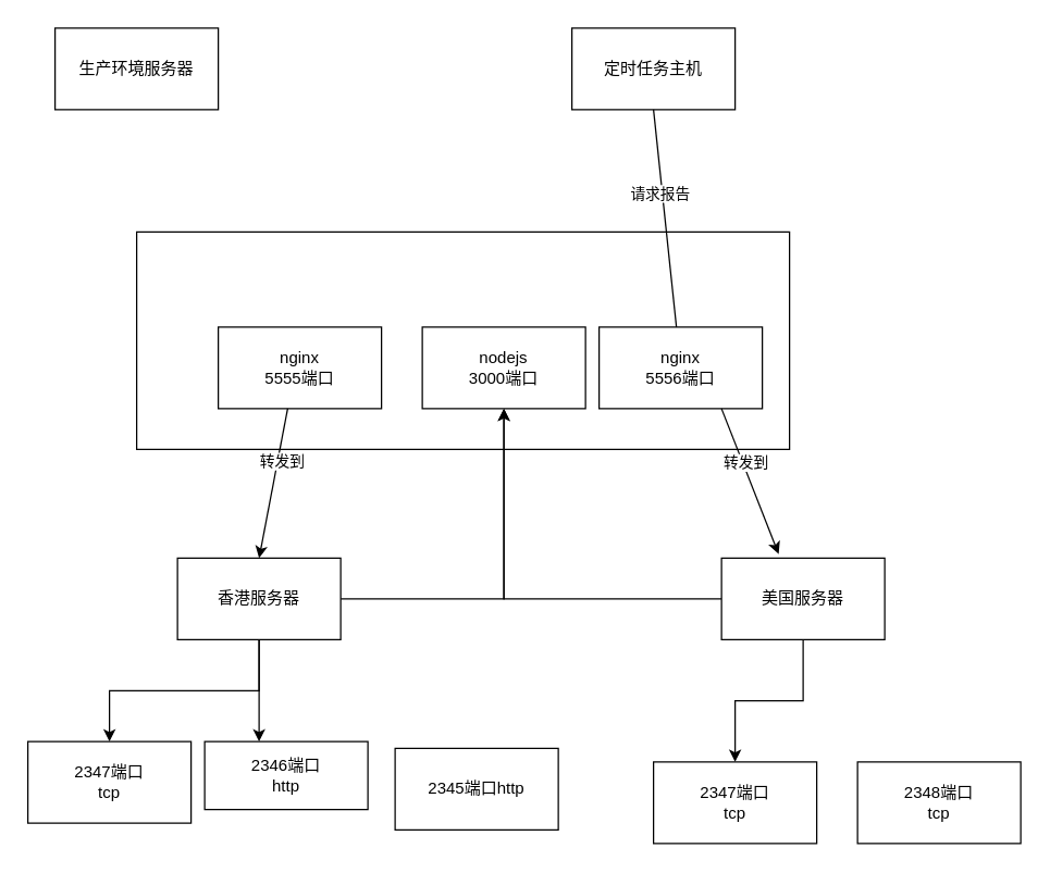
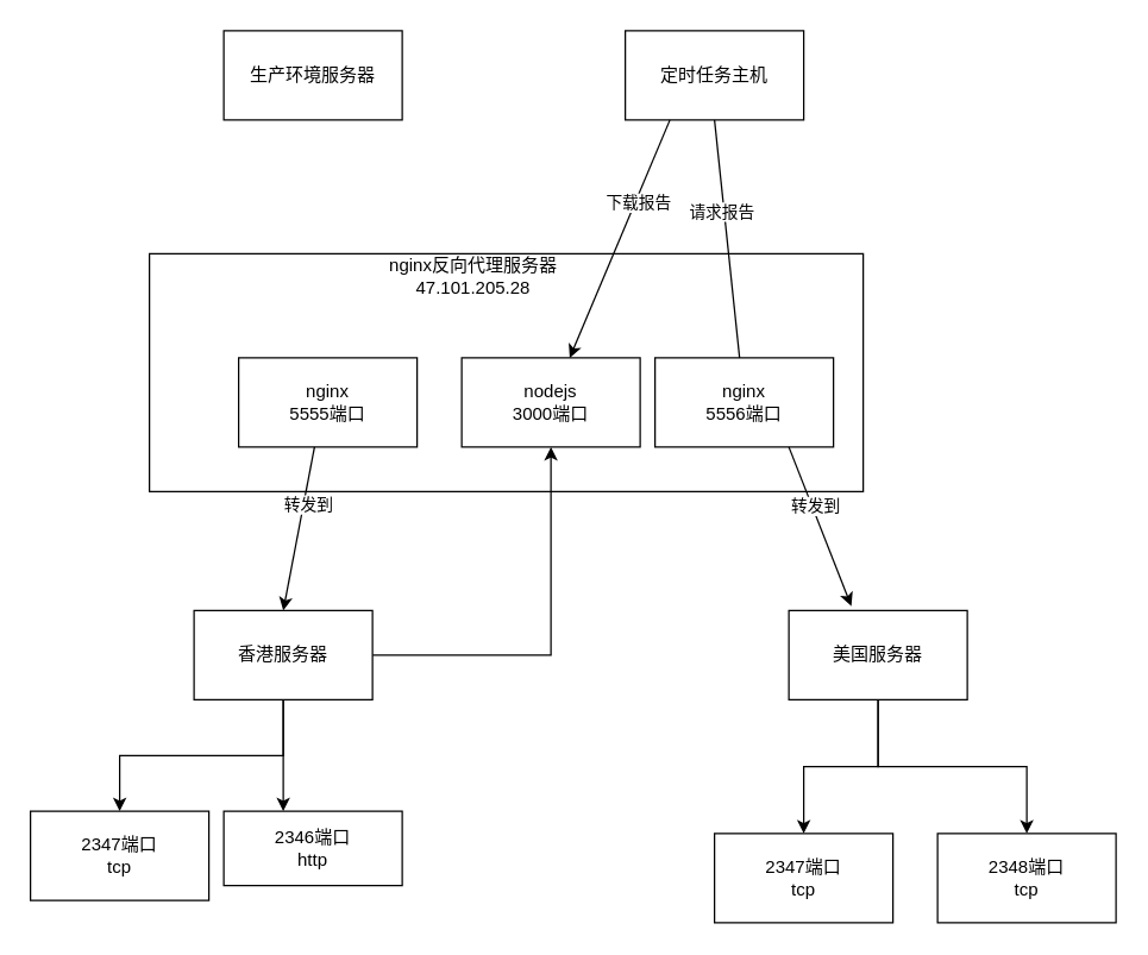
- <mxCell id="16" value="生产环境服务器" style="rounded=0;whiteSpace=wrap;html=1;" vertex="1" parent="1"><mxGeometry x="40" y="20" width="120" height="60" as="geometry" /></mxCell>
+ <mxCell id="16" value="生产环境服务器" style="rounded=0;whiteSpace=wrap;html=1;" vertex="1" parent="1"><mxGeometry x="150" y="20" width="120" height="60" as="geometry" /></mxCell>
+ <mxCell id="27" value="" style="endArrow=classic;html=1;exitX=0.25;exitY=1;exitDx=0;exitDy=0;" edge="1" parent="1" source="15" target="6"><mxGeometry width="50" height="50" relative="1" as="geometry"><mxPoint x="360" y="360" as="sourcePoint" /><mxPoint x="410" y="310" as="targetPoint" /></mxGeometry></mxCell>
+ <mxCell id="28" value="下载报告" style="edgeLabel;html=1;align=center;verticalAlign=middle;resizable=0;points=[];" vertex="1" connectable="0" parent="27"><mxGeometry x="-0.323" y="2" relative="1" as="geometry"><mxPoint as="offset" /></mxGeometry></mxCell>
+ <mxCell id="7" value="nginx反向代理服务器&lt;br&gt;47.101.205.28" style="text;html=1;strokeColor=none;fillColor=none;align=center;verticalAlign=middle;whiteSpace=wrap;rounded=0;" vertex="1" parent="2"><mxGeometry x="160" width="116" height="30" as="geometry" /></mxCell>
- <mxCell id="12" value="" style="edgeStyle=orthogonalEdgeStyle;rounded=0;orthogonalLoop=1;jettySize=auto;html=1;" edge="1" parent="1" source="14" target="6"><mxGeometry relative="1" as="geometry" /></mxCell>
+ <mxCell id="12" value="" style="edgeStyle=orthogonalEdgeStyle;rounded=0;orthogonalLoop=1;jettySize=auto;html=1;" edge="1" parent="1" source="14" target="17"><mxGeometry relative="1" as="geometry" /></mxCell>
- <mxCell id="29" value="2345端口http" style="rounded=0;whiteSpace=wrap;html=1;" vertex="1" parent="1"><mxGeometry x="290" y="550" width="120" height="60" as="geometry" /></mxCell>
